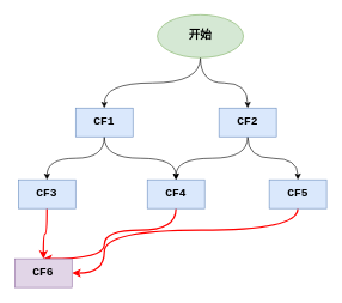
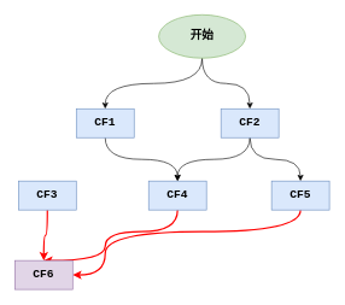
- <mxCell id="5" style="edgeStyle=orthogonalEdgeStyle;rounded=0;orthogonalLoop=1;jettySize=auto;html=1;curved=1;fontSize=16;fontStyle=1;fontFamily=Courier New;fillColor=#dae8fc;strokeColor=#000000;" parent="1" source="7" target="12" edge="1"><mxGeometry relative="1" as="geometry" /></mxCell>
